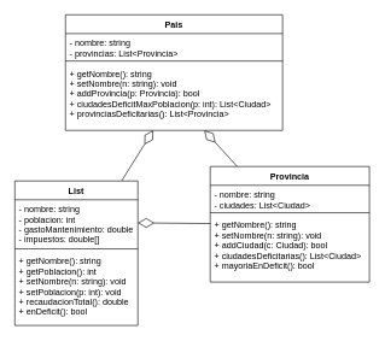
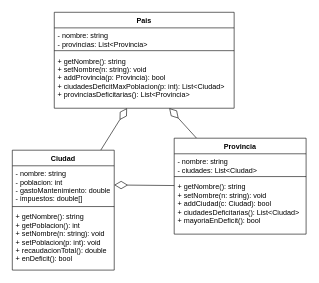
- <mxCell id="3" value="List" style="swimlane;fontStyle=1;align=center;verticalAlign=top;childLayout=stackLayout;horizontal=1;startSize=26;horizontalStack=0;resizeParent=1;resizeParentMax=0;resizeLast=0;collapsible=1;marginBottom=0;" vertex="1" parent="1"><mxGeometry x="20" y="250" width="170" height="200" as="geometry" /></mxCell>
+ <mxCell id="3" value="Ciudad" style="swimlane;fontStyle=1;align=center;verticalAlign=top;childLayout=stackLayout;horizontal=1;startSize=26;horizontalStack=0;resizeParent=1;resizeParentMax=0;resizeLast=0;collapsible=1;marginBottom=0;" vertex="1" parent="1"><mxGeometry x="20" y="250" width="170" height="200" as="geometry" /></mxCell>
